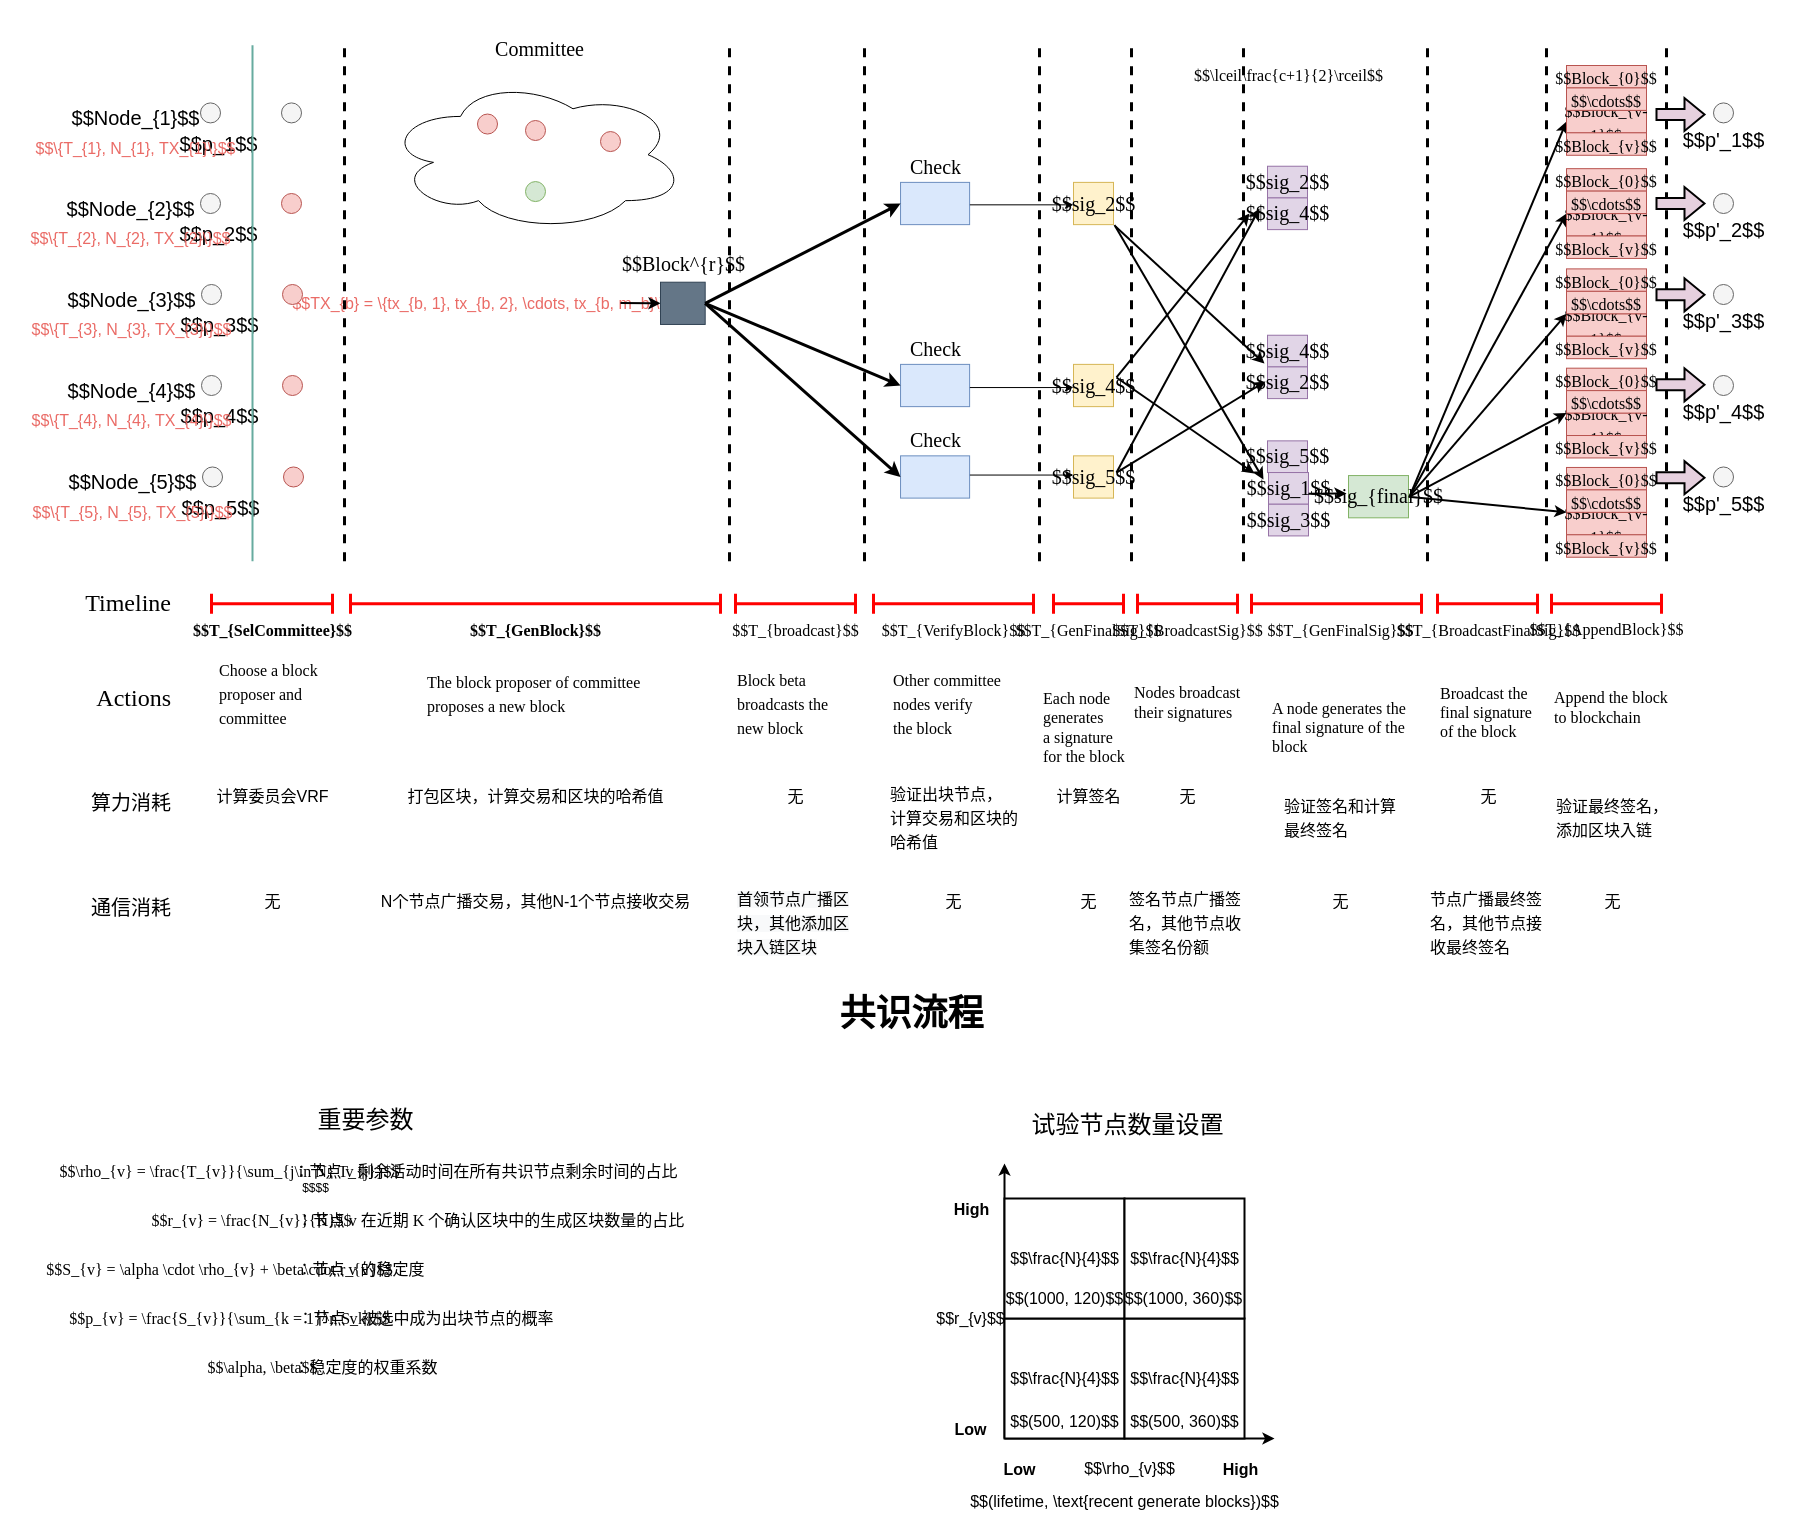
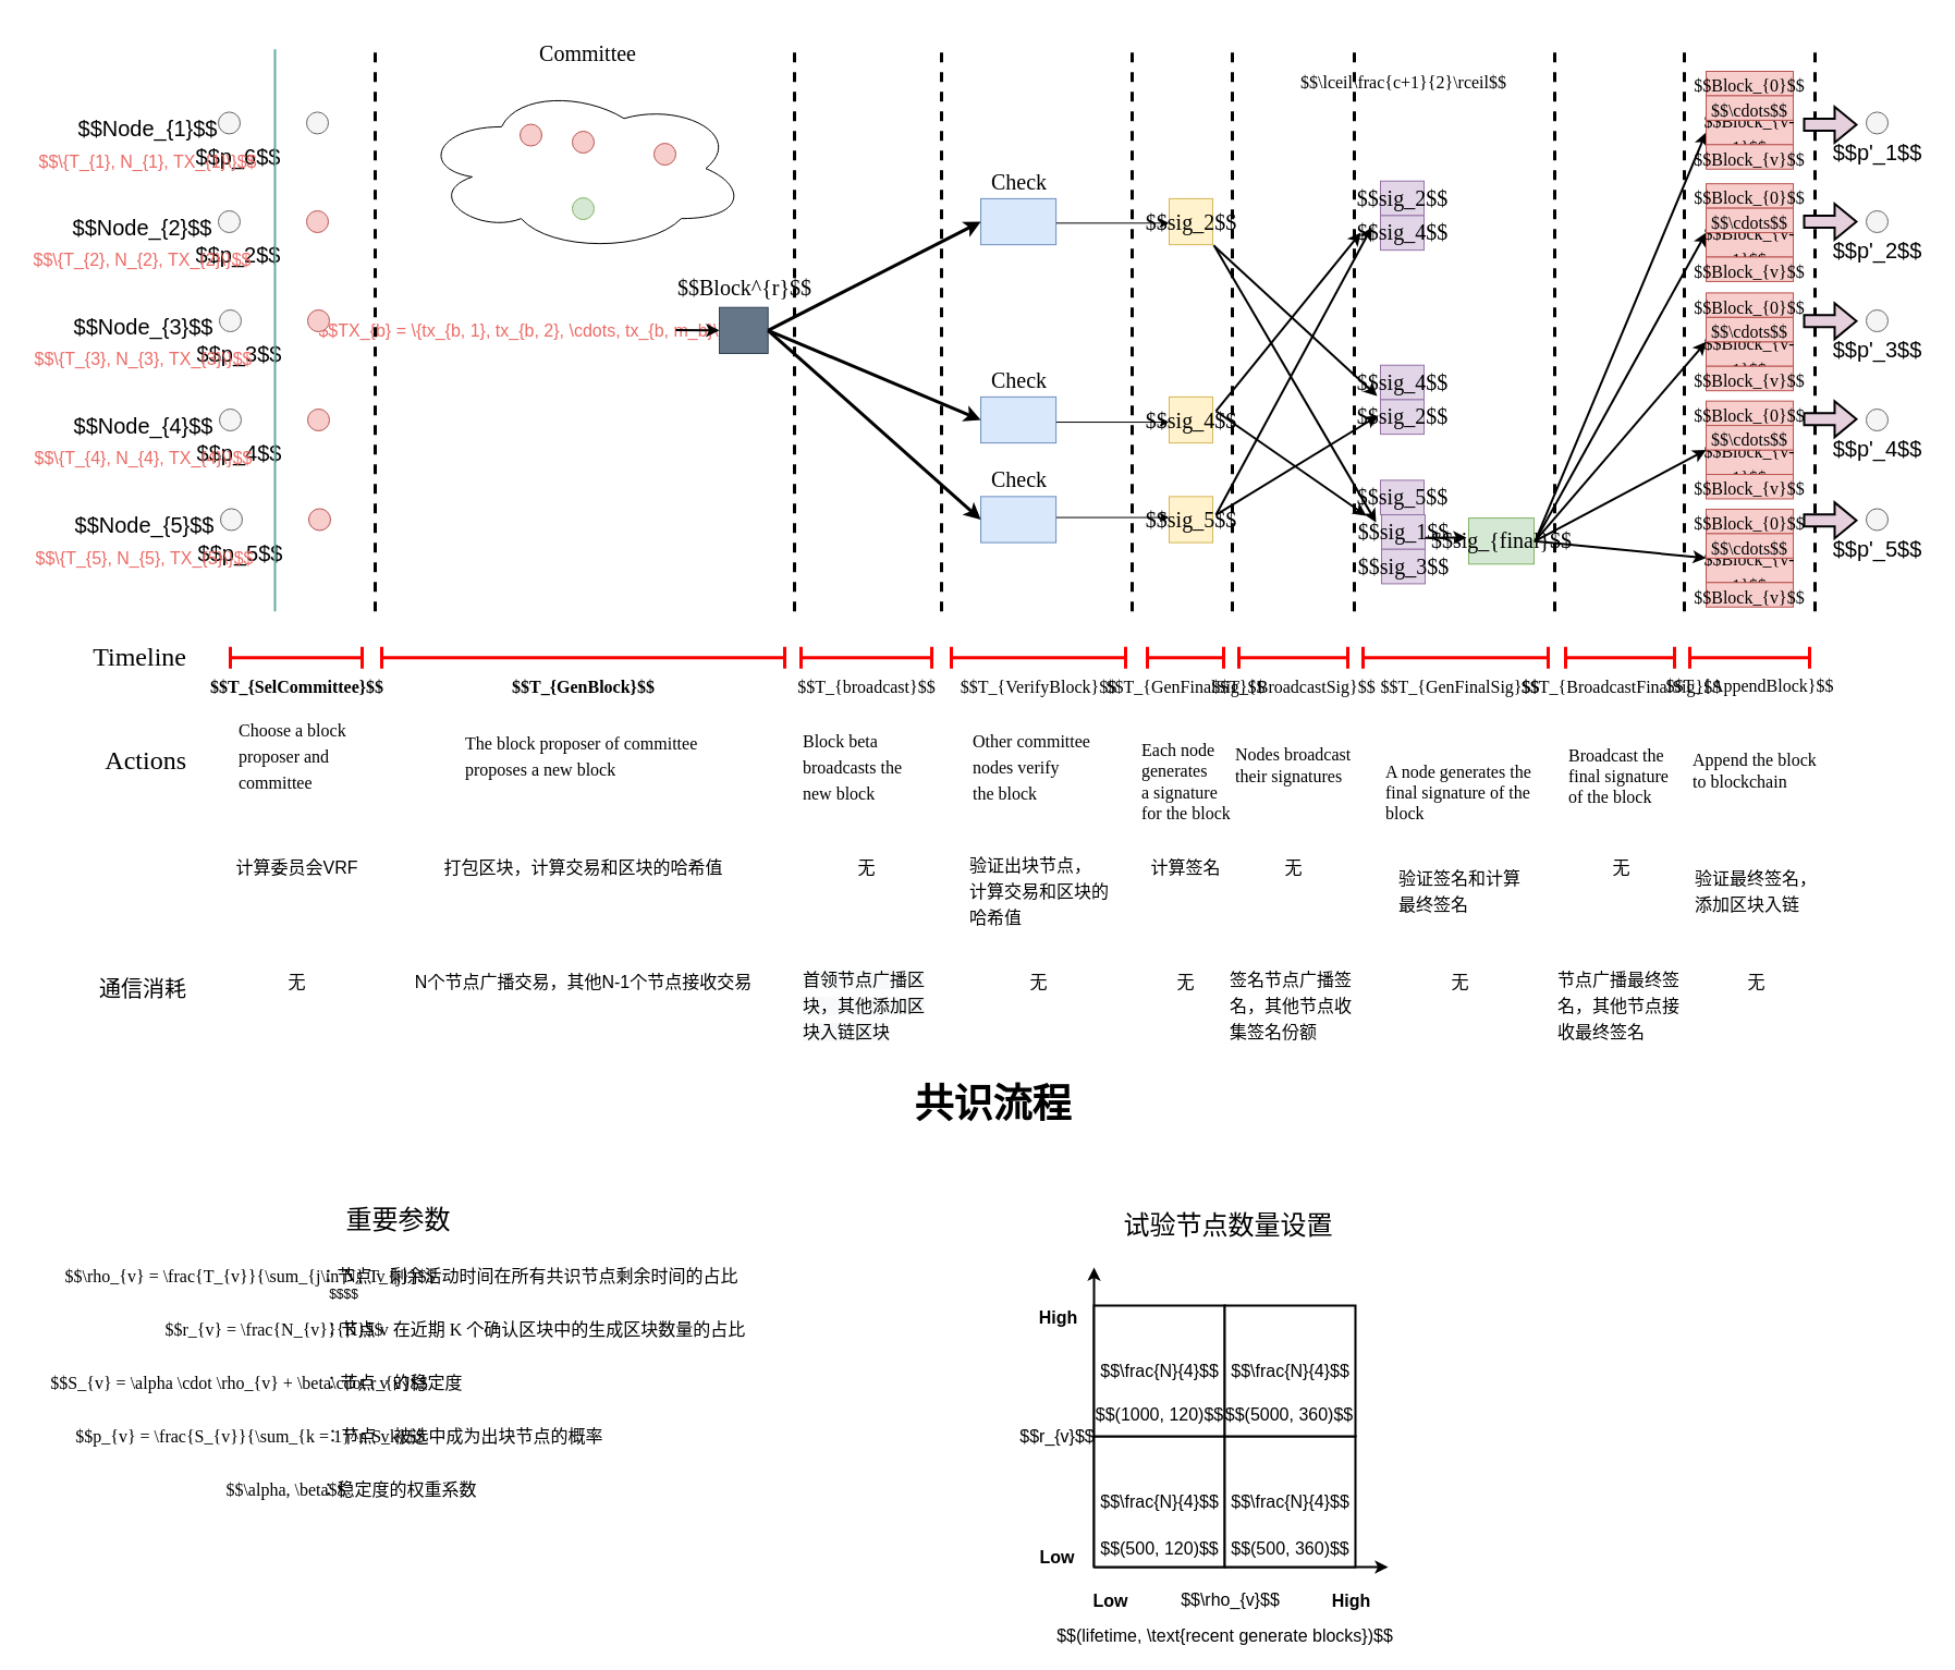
- <mxCell id="106" value="$$p_1$$" style="text;html=1;align=center;verticalAlign=middle;resizable=0;points=[];autosize=1;strokeColor=none;fillColor=none;fontSize=20;" vertex="1" parent="40"><mxGeometry x="138" y="106.821" width="90" height="30" as="geometry" /></mxCell>
+ <mxCell id="106" value="$$p_6$$" style="text;html=1;align=center;verticalAlign=middle;resizable=0;points=[];autosize=1;strokeColor=none;fillColor=none;fontSize=20;" vertex="1" parent="40"><mxGeometry x="138" y="106.821" width="90" height="30" as="geometry" /></mxCell>
- <mxCell id="157" value="&lt;div style=&quot;font-family: &amp;quot;times new roman&amp;quot;; font-size: 16px;&quot;&gt;Each node generates&lt;/div&gt;&lt;div style=&quot;font-family: &amp;quot;times new roman&amp;quot;; font-size: 16px;&quot;&gt;a signature for&amp;nbsp;the block&lt;/div&gt;" style="text;html=1;strokeColor=none;fillColor=none;align=left;verticalAlign=middle;rounded=0;fontFamily=Helvetica;fontSize=20;fontColor=#000000;whiteSpace=wrap;" vertex="1" parent="40"><mxGeometry x="1005.5" y="670.779" width="85" height="70" as="geometry" /></mxCell>
+ <mxCell id="157" value="&lt;div style=&quot;font-family: &amp;quot;times new roman&amp;quot;; font-size: 16px;&quot;&gt;Each node generates&lt;/div&gt;&lt;div style=&quot;font-family: &amp;quot;times new roman&amp;quot;; font-size: 16px;&quot;&gt;a signature for&amp;nbsp;the block&lt;/div&gt;" style="text;html=1;strokeColor=none;fillColor=none;align=left;verticalAlign=middle;rounded=0;fontFamily=Helvetica;fontSize=20;fontColor=#000000;whiteSpace=wrap;" vertex="1" parent="40"><mxGeometry x="1010.5" y="660.779" width="85" height="70" as="geometry" /></mxCell>
- <mxCell id="154" value="&lt;font face=&quot;Times New Roman&quot; style=&quot;font-size: 20px&quot;&gt;算力消耗&lt;/font&gt;" style="text;html=1;strokeColor=none;fillColor=none;align=right;verticalAlign=middle;whiteSpace=wrap;rounded=0;" vertex="1" parent="40"><mxGeometry x="48" y="765.299" width="90" height="32" as="geometry" /></mxCell>
- <mxCell id="37" value="&lt;span style=&quot;font-size: 16px&quot;&gt;$$(1000, 360)$$&lt;/span&gt;" style="text;html=1;align=center;verticalAlign=middle;resizable=0;points=[];autosize=1;strokeColor=none;fillColor=none;" vertex="1" parent="17"><mxGeometry x="188" y="125" width="130" height="20" as="geometry" /></mxCell>
+ <mxCell id="37" value="&lt;span style=&quot;font-size: 16px&quot;&gt;$$(5000, 360)$$&lt;/span&gt;" style="text;html=1;align=center;verticalAlign=middle;resizable=0;points=[];autosize=1;strokeColor=none;fillColor=none;" vertex="1" parent="17"><mxGeometry x="188" y="125" width="130" height="20" as="geometry" /></mxCell>
